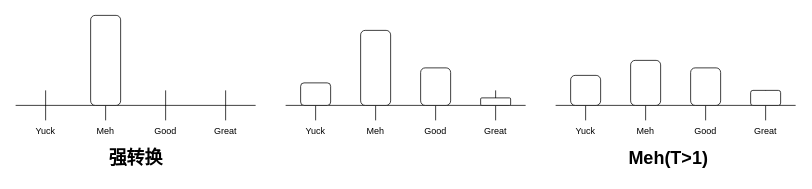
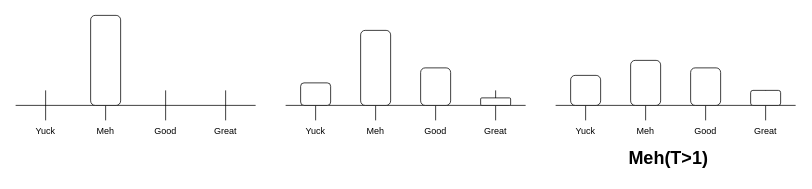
- <mxCell id="22" value="强转换" style="text;strokeColor=none;fillColor=none;html=1;fontSize=24;fontStyle=1;verticalAlign=middle;align=center;" vertex="1" parent="1"><mxGeometry x="130" y="190" width="100" height="40" as="geometry" /></mxCell>
